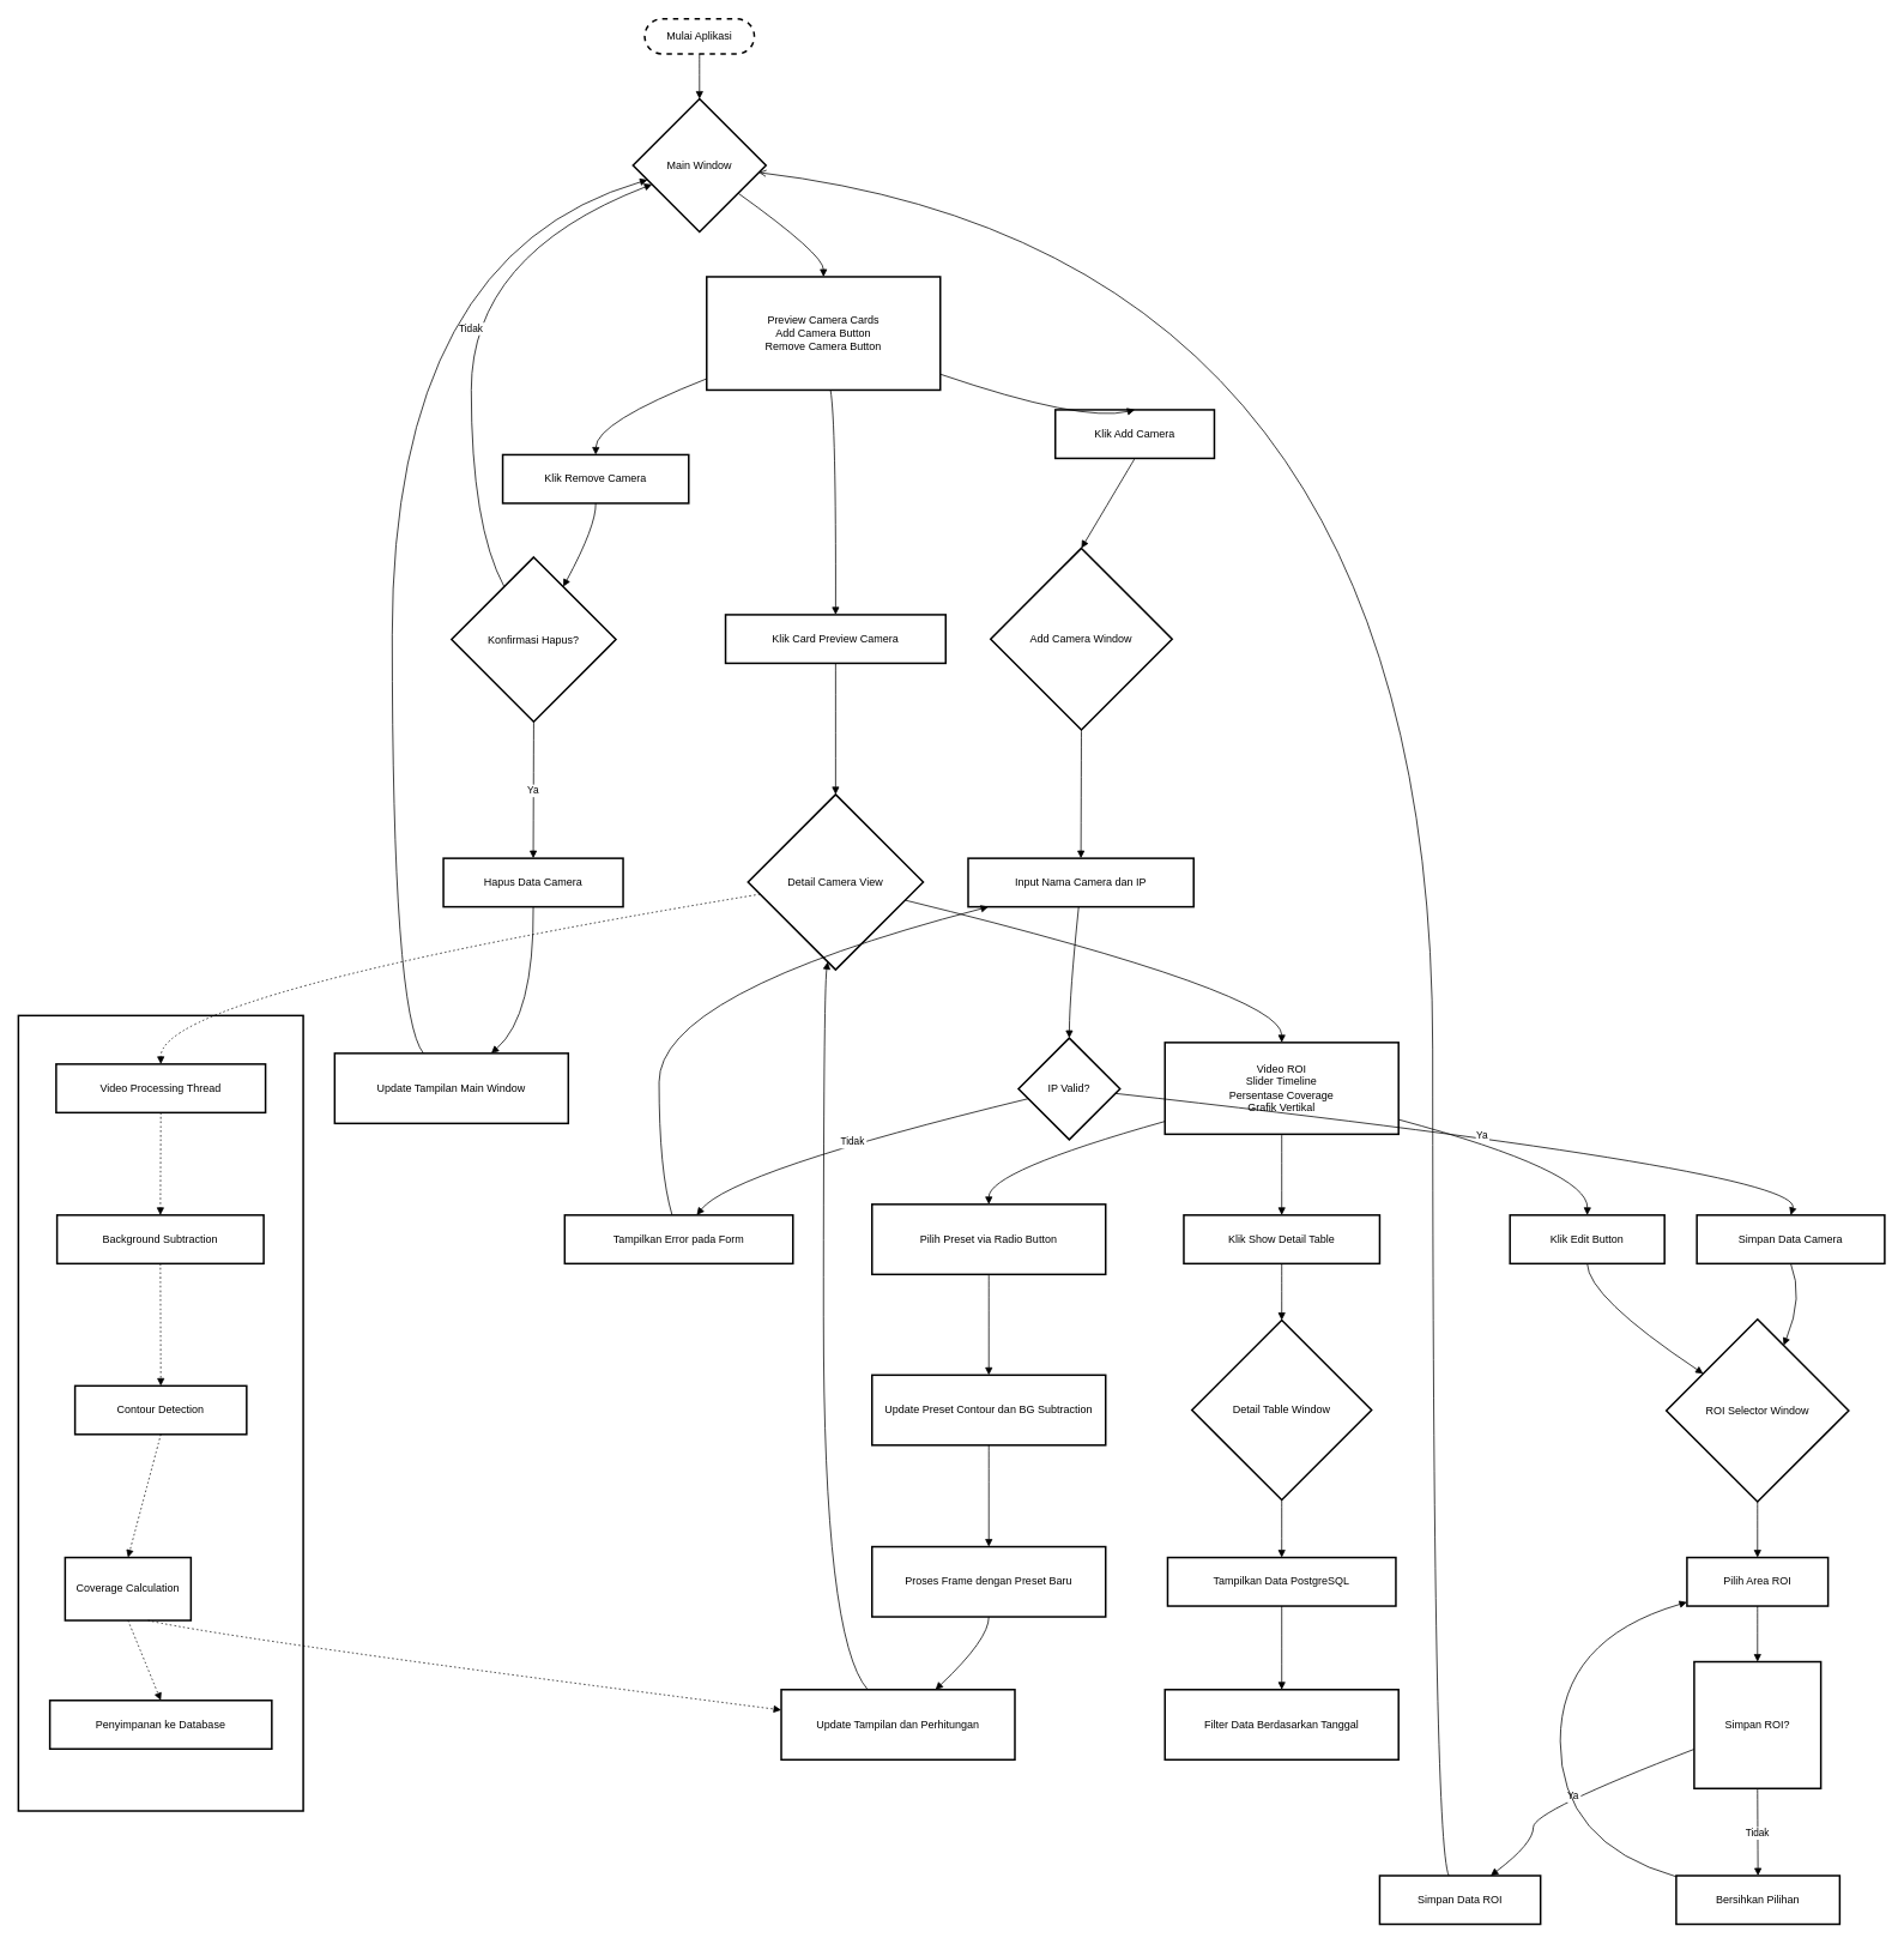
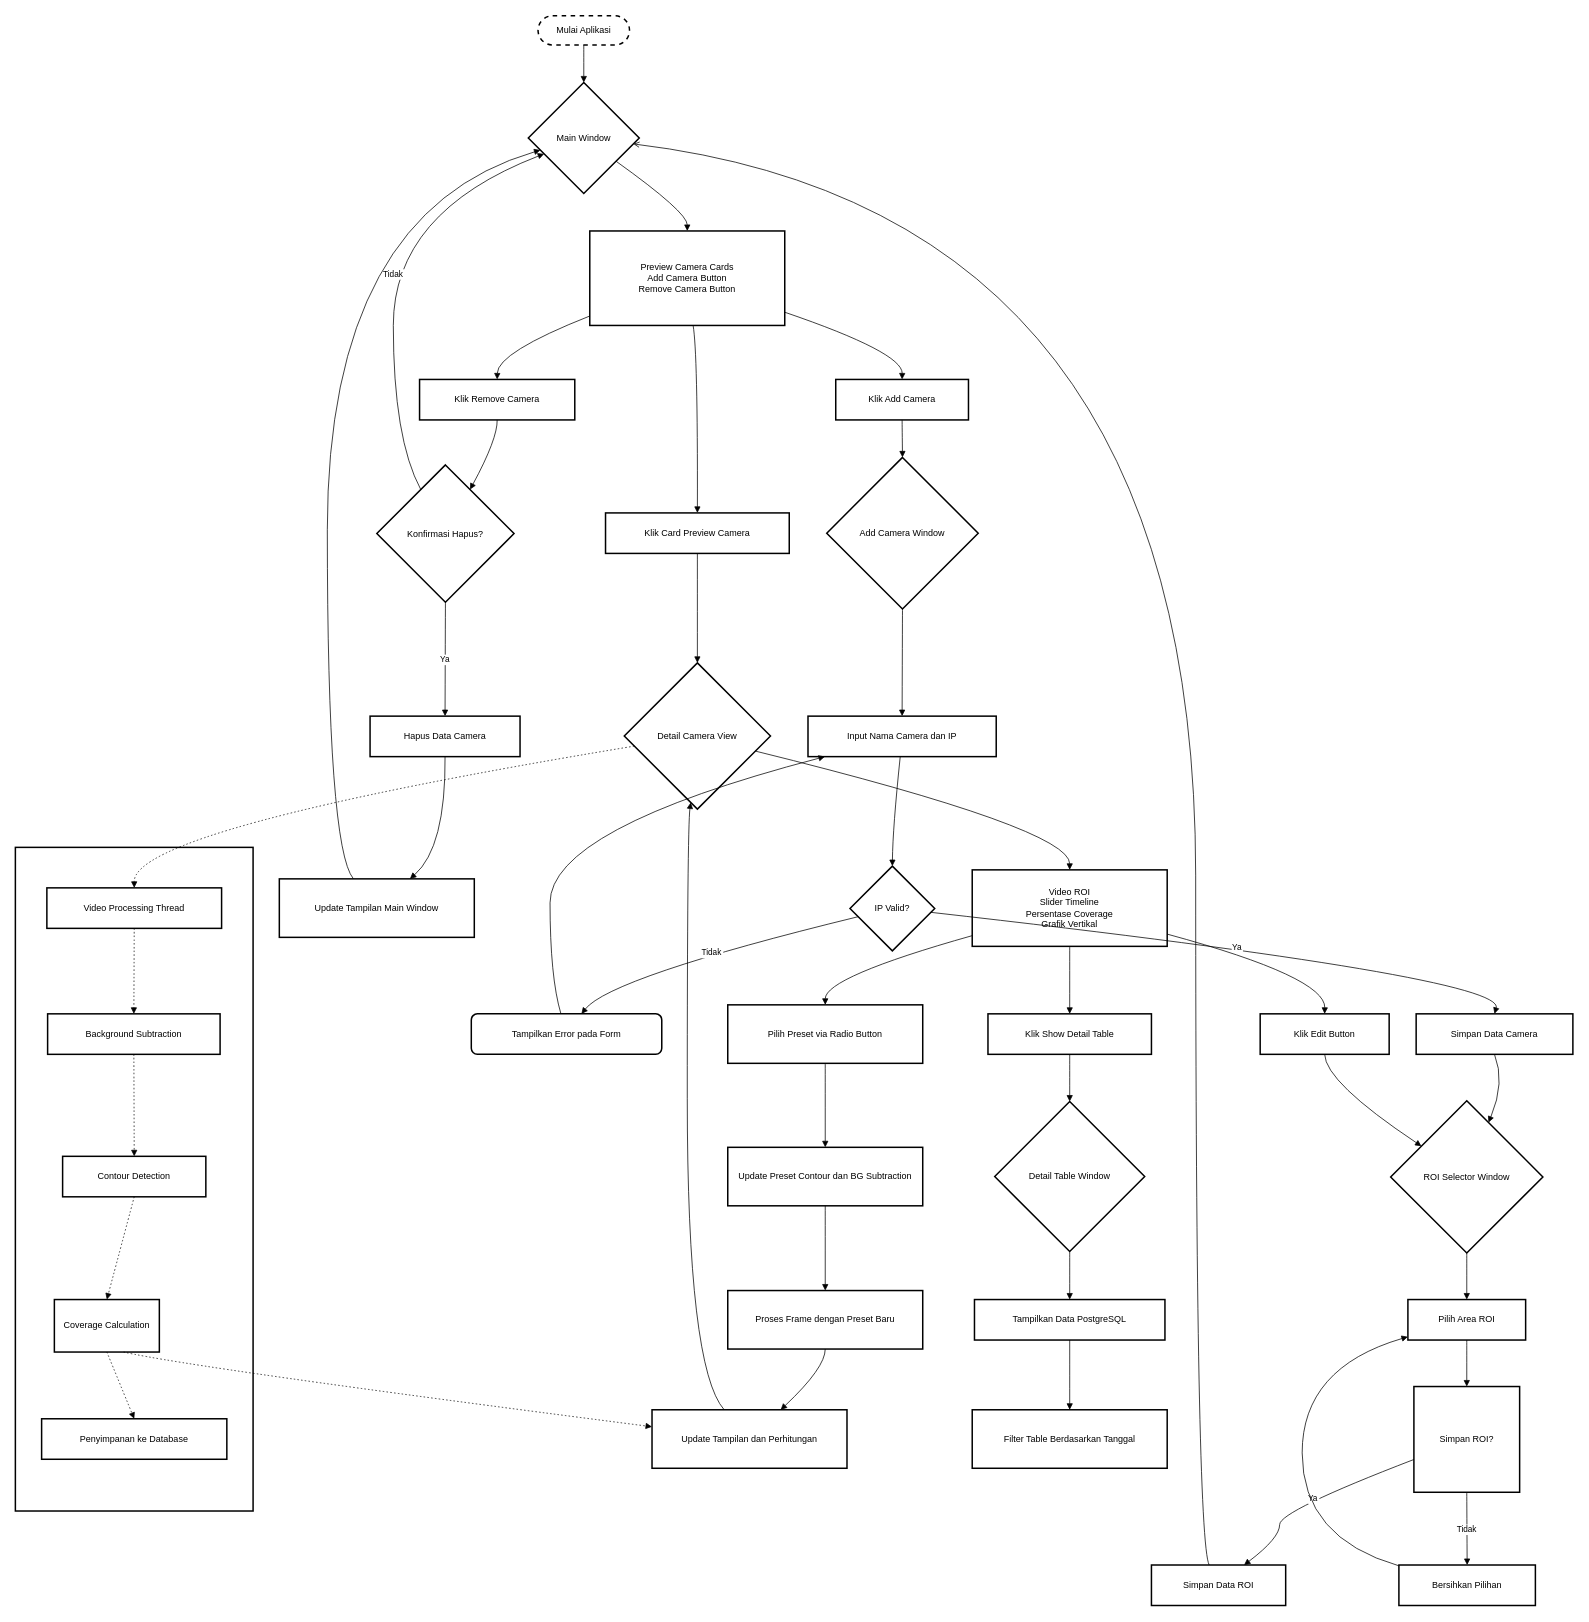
- <mxCell id="7" value="Klik Add Camera" style="whiteSpace=wrap;strokeWidth=2;" vertex="1" parent="1"><mxGeometry x="1174" y="455" width="177" height="54" as="geometry" /></mxCell>
+ <mxCell id="7" value="Klik Add Camera" style="whiteSpace=wrap;strokeWidth=2;" vertex="1" parent="1"><mxGeometry x="1114" y="505" width="177" height="54" as="geometry" /></mxCell>
- <mxCell id="13" value="Tampilkan Error pada Form" style="whiteSpace=wrap;strokeWidth=2;" vertex="1" parent="1"><mxGeometry x="628" y="1351" width="254" height="54" as="geometry" /></mxCell>
+ <mxCell id="13" value="Tampilkan Error pada Form" style="whiteSpace=wrap;strokeWidth=2;rounded=1;" vertex="1" parent="1"><mxGeometry x="628" y="1351" width="254" height="54" as="geometry" /></mxCell>
- <mxCell id="29" value="Filter Data Berdasarkan Tanggal" style="whiteSpace=wrap;strokeWidth=2;" vertex="1" parent="1"><mxGeometry x="1296" y="1879" width="260" height="78" as="geometry" /></mxCell>
+ <mxCell id="29" value="Filter Table Berdasarkan Tanggal" style="whiteSpace=wrap;strokeWidth=2;" vertex="1" parent="1"><mxGeometry x="1296" y="1879" width="260" height="78" as="geometry" /></mxCell>
